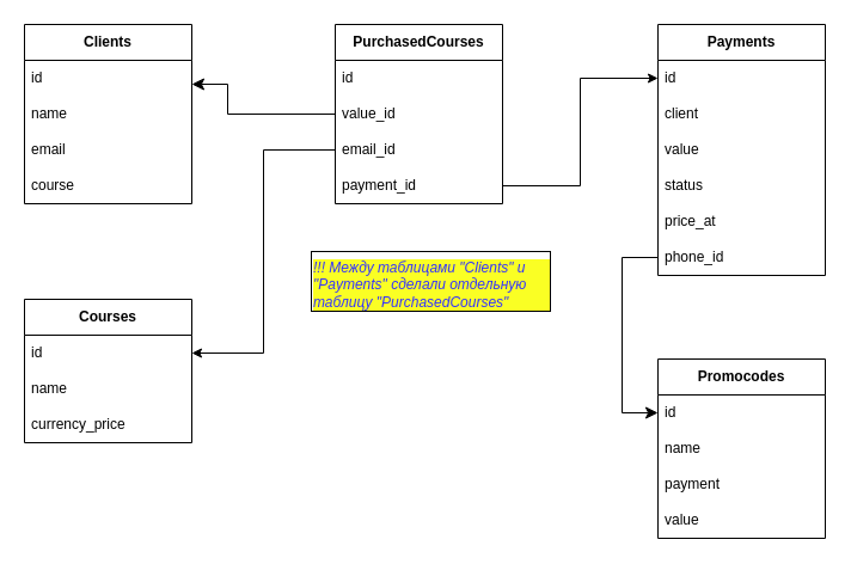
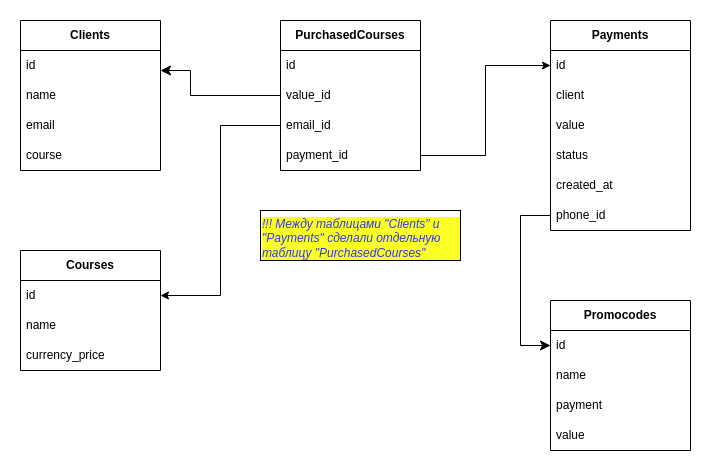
- <mxCell id="16" value="price_at" style="text;strokeColor=none;fillColor=none;align=left;verticalAlign=middle;spacingLeft=4;spacingRight=4;overflow=hidden;points=[[0,0.5],[1,0.5]];portConstraint=eastwest;rotatable=0;whiteSpace=wrap;html=1;" vertex="1" parent="11"><mxGeometry y="150" width="140" height="30" as="geometry" /></mxCell>
+ <mxCell id="16" value="created_at" style="text;strokeColor=none;fillColor=none;align=left;verticalAlign=middle;spacingLeft=4;spacingRight=4;overflow=hidden;points=[[0,0.5],[1,0.5]];portConstraint=eastwest;rotatable=0;whiteSpace=wrap;html=1;" vertex="1" parent="11"><mxGeometry y="150" width="140" height="30" as="geometry" /></mxCell>
